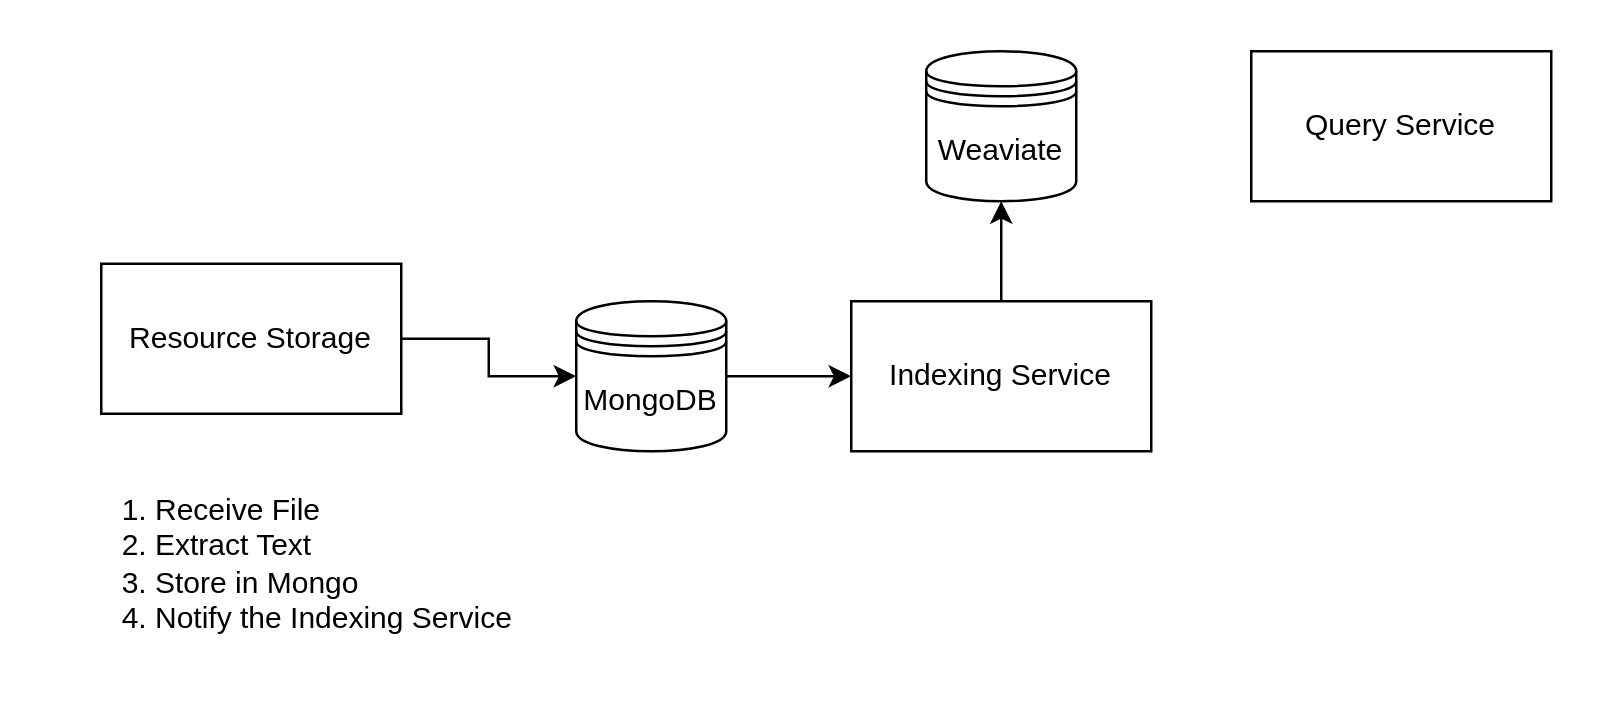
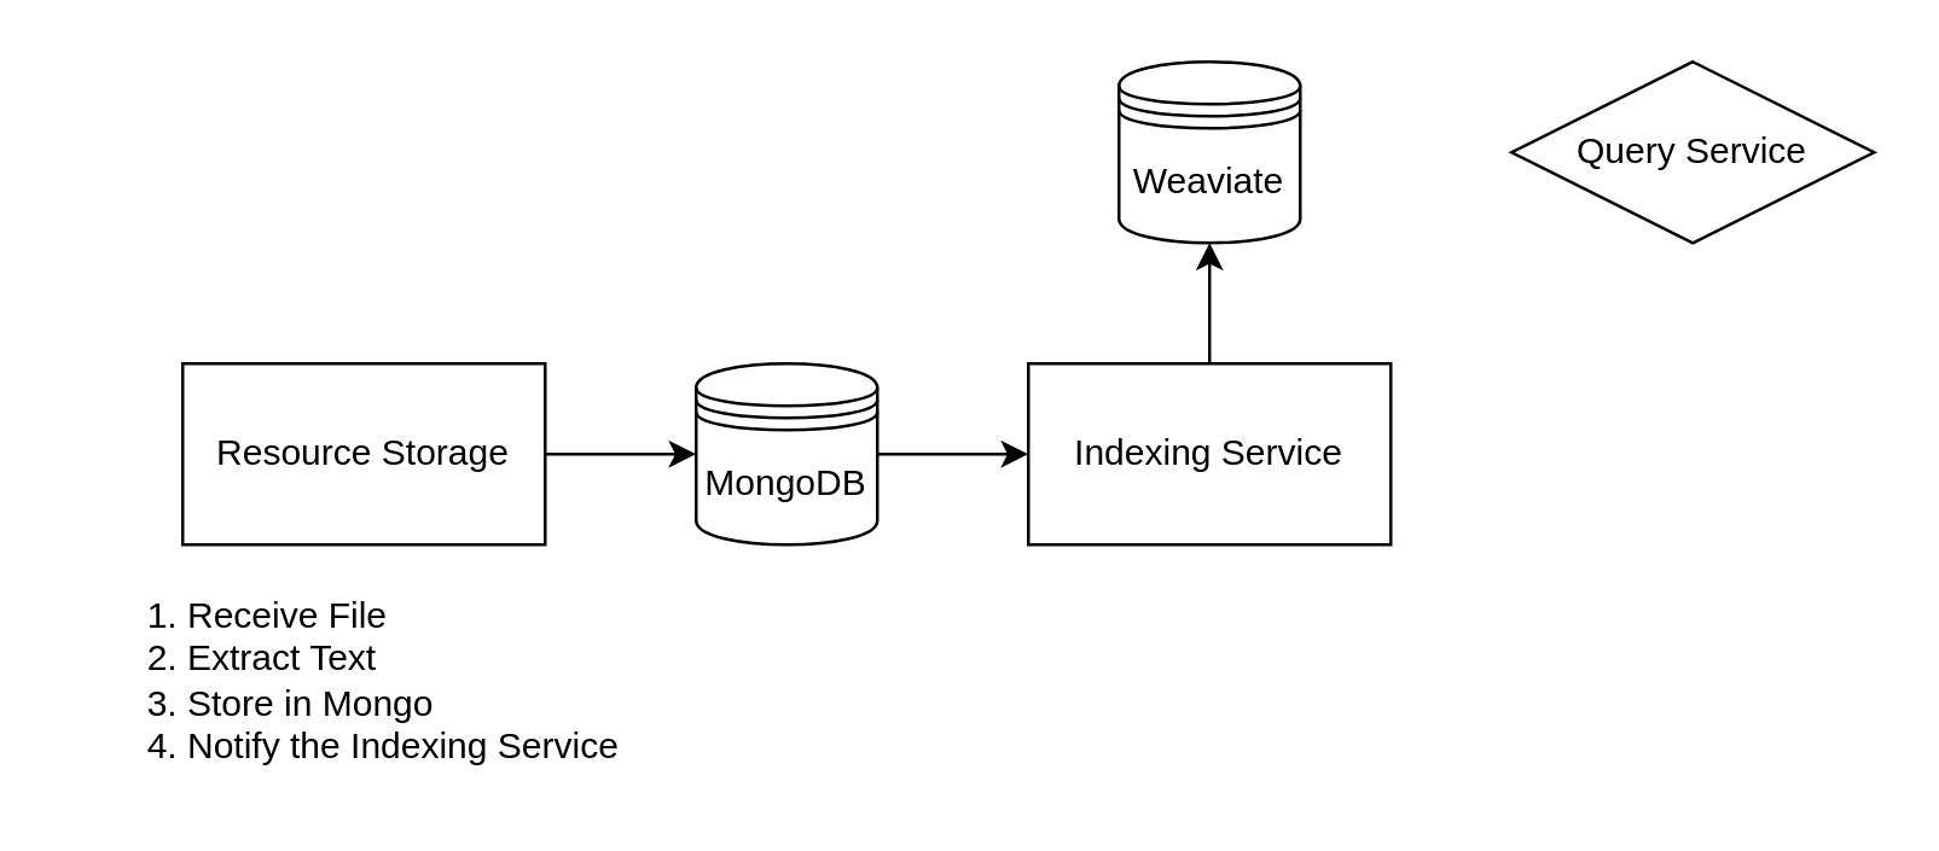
- <mxCell id="9" value="Query Service" style="rounded=0;whiteSpace=wrap;html=1;" parent="1" vertex="1"><mxGeometry x="500" y="20" width="120" height="60" as="geometry" /></mxCell>
+ <mxCell id="9" value="Query Service" style="rhombus;whiteSpace=wrap;html=1;" parent="1" vertex="1"><mxGeometry x="500" y="20" width="120" height="60" as="geometry" /></mxCell>
- <mxCell id="3" value="Resource Storage" style="rounded=0;whiteSpace=wrap;html=1;" parent="1" vertex="1"><mxGeometry x="40" y="105" width="120" height="60" as="geometry" /></mxCell>
+ <mxCell id="3" value="Resource Storage" style="rounded=0;whiteSpace=wrap;html=1;" parent="1" vertex="1"><mxGeometry x="60" y="120" width="120" height="60" as="geometry" /></mxCell>
